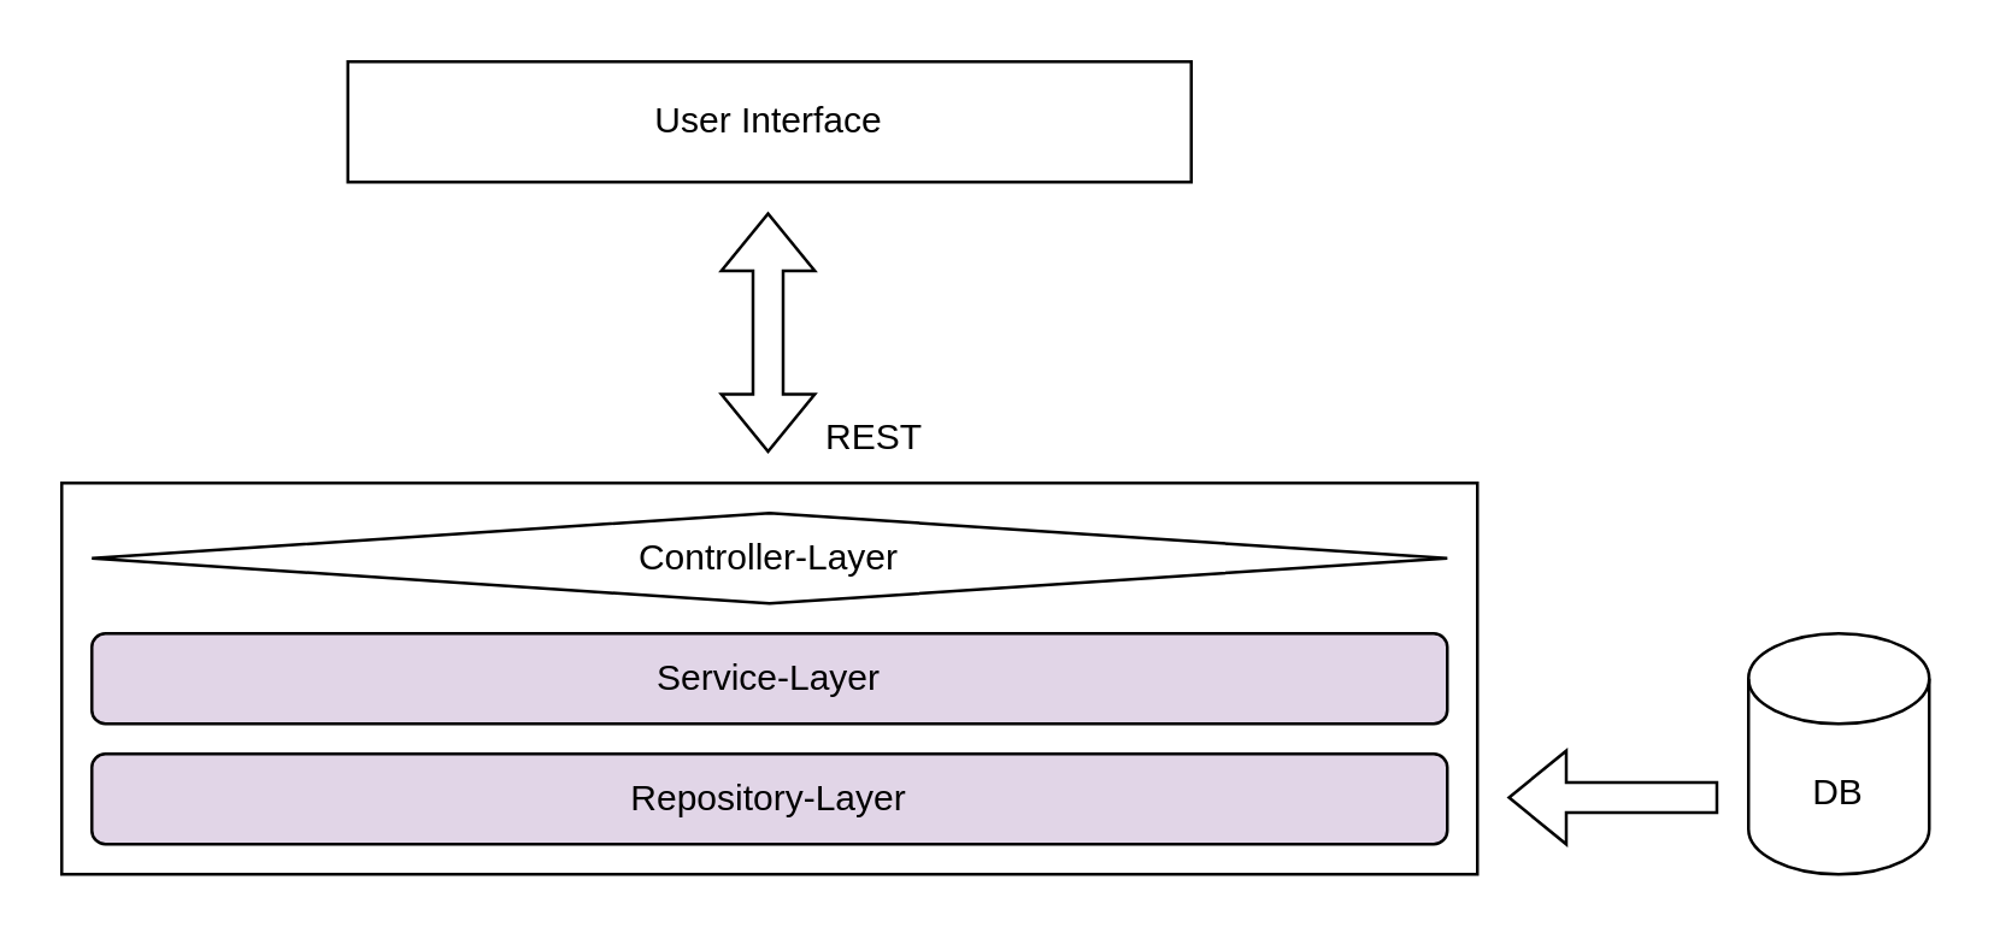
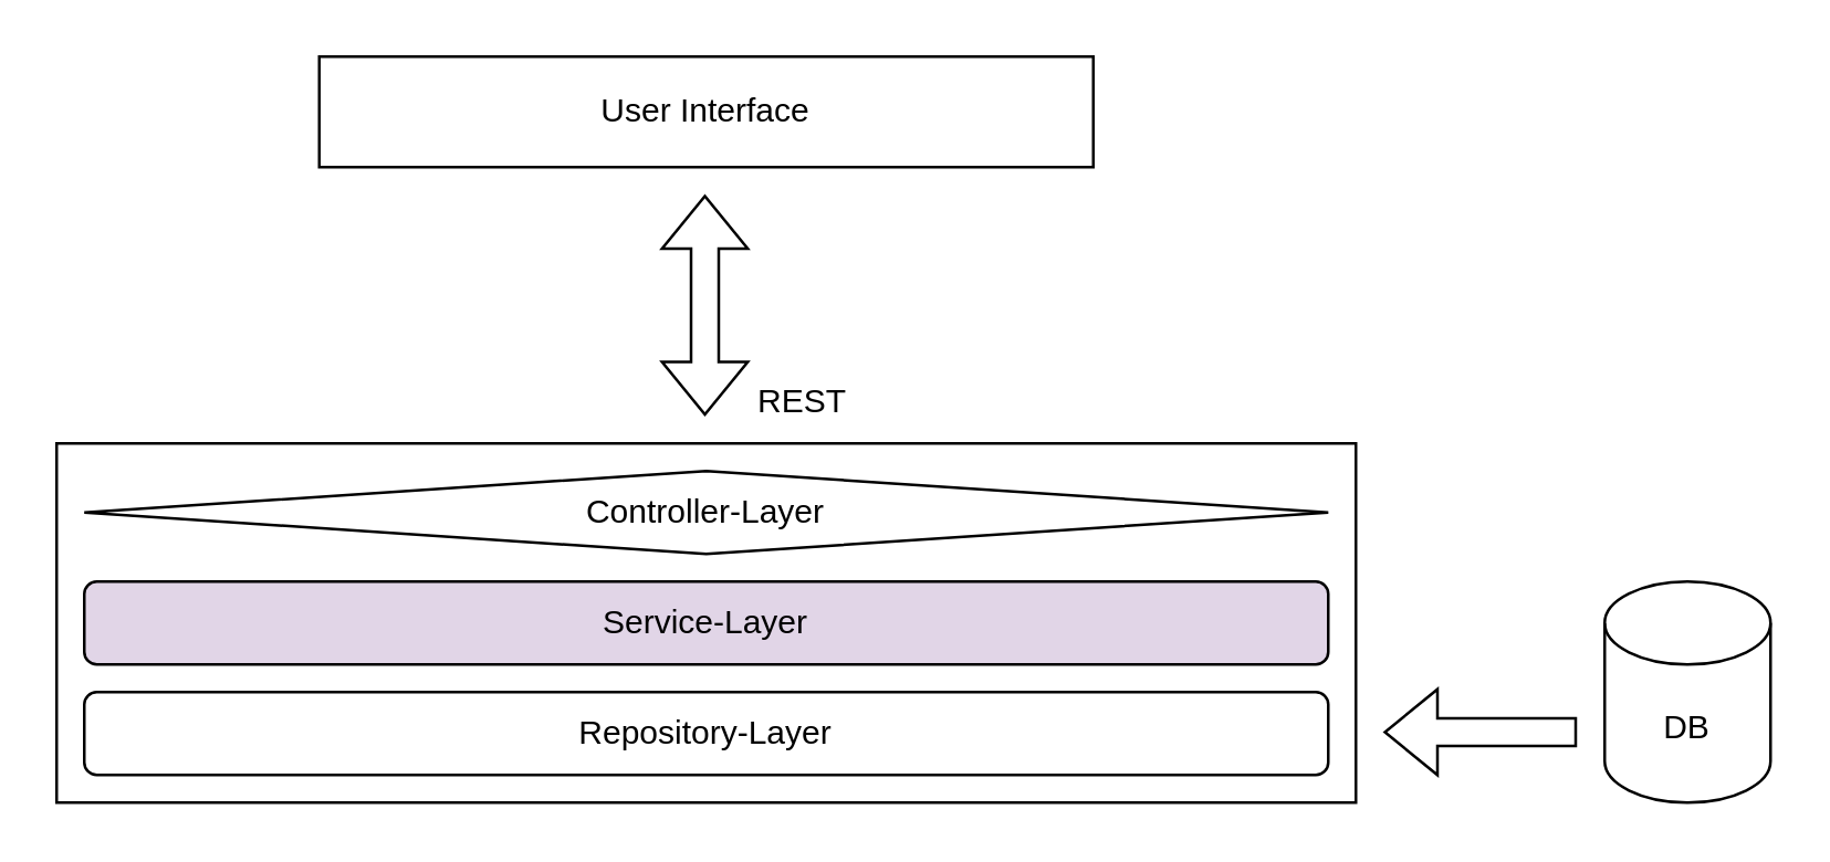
- <mxCell id="6" value="Repository-Layer" style="rounded=1;whiteSpace=wrap;html=1;fillColor=#e1d5e7;" vertex="1" parent="1"><mxGeometry x="30" y="250" width="450" height="30" as="geometry" /></mxCell>
+ <mxCell id="6" value="Repository-Layer" style="rounded=1;whiteSpace=wrap;html=1;" vertex="1" parent="1"><mxGeometry x="30" y="250" width="450" height="30" as="geometry" /></mxCell>
